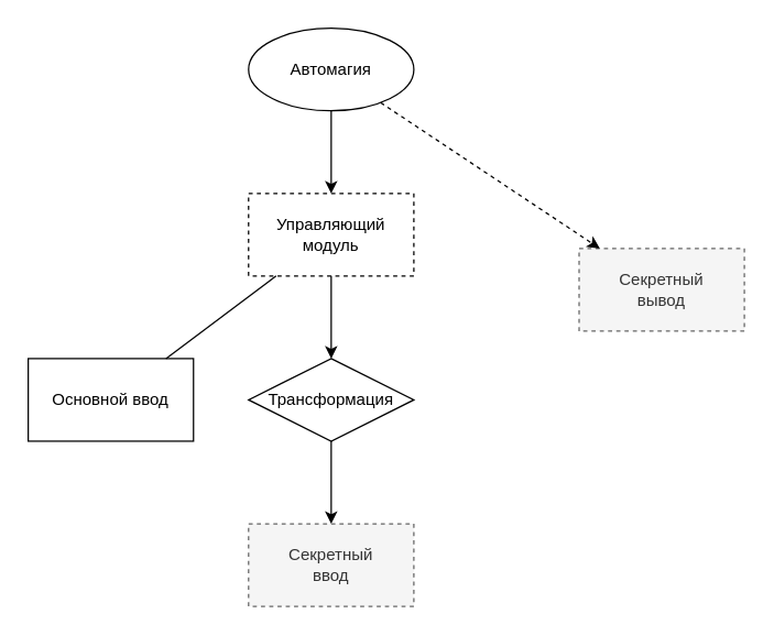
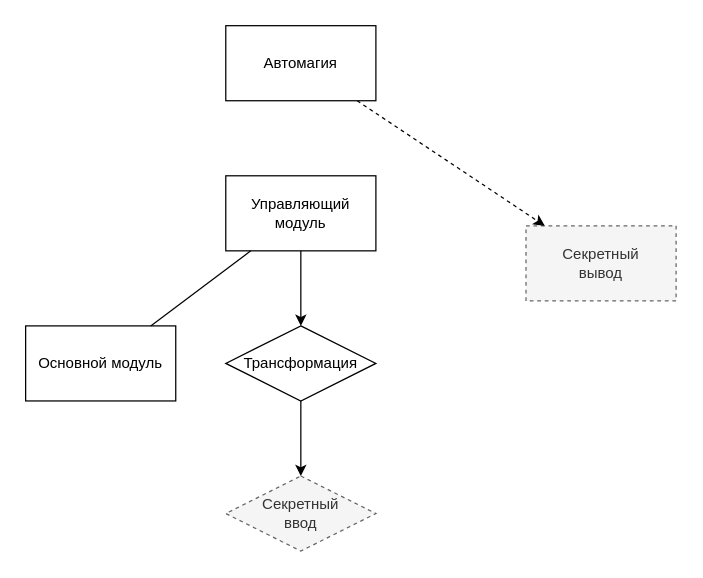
- <mxCell id="9" value="Автомагия" style="ellipse;whiteSpace=wrap;html=1;" vertex="1" parent="1"><mxGeometry x="180" y="20" width="120" height="60" as="geometry" /></mxCell>
+ <mxCell id="9" value="Автомагия" style="rounded=0;whiteSpace=wrap;html=1;" vertex="1" parent="1"><mxGeometry x="180" y="20" width="120" height="60" as="geometry" /></mxCell>
- <mxCell id="10" value="" style="endArrow=classic;html=1;" edge="1" parent="1" source="9" target="2"><mxGeometry width="50" height="50" relative="1" as="geometry"><mxPoint x="430" y="410" as="sourcePoint" /><mxPoint x="480" y="360" as="targetPoint" /></mxGeometry></mxCell>
- <mxCell id="2" value="Управляющий модуль" style="rounded=0;whiteSpace=wrap;html=1;dashed=1;" vertex="1" parent="1"><mxGeometry x="180" y="140" width="120" height="60" as="geometry" /></mxCell>
+ <mxCell id="2" value="Управляющий модуль" style="rounded=0;whiteSpace=wrap;html=1;" vertex="1" parent="1"><mxGeometry x="180" y="140" width="120" height="60" as="geometry" /></mxCell>
- <mxCell id="4" value="Основной ввод" style="rounded=0;whiteSpace=wrap;html=1;" vertex="1" parent="1"><mxGeometry x="20" y="260" width="120" height="60" as="geometry" /></mxCell>
+ <mxCell id="4" value="Основной модуль" style="rounded=0;whiteSpace=wrap;html=1;" vertex="1" parent="1"><mxGeometry x="20" y="260" width="120" height="60" as="geometry" /></mxCell>
- <mxCell id="11" value="Секретный&lt;br&gt;ввод" style="rounded=0;whiteSpace=wrap;html=1;fillColor=#f5f5f5;strokeColor=#666666;fontColor=#333333;dashed=1;" vertex="1" parent="1"><mxGeometry x="180" y="380" width="120" height="60" as="geometry" /></mxCell>
+ <mxCell id="11" value="Секретный&lt;br&gt;ввод" style="rhombus;whiteSpace=wrap;html=1;fillColor=#f5f5f5;strokeColor=#666666;fontColor=#333333;dashed=1;" vertex="1" parent="1"><mxGeometry x="180" y="380" width="120" height="60" as="geometry" /></mxCell>
